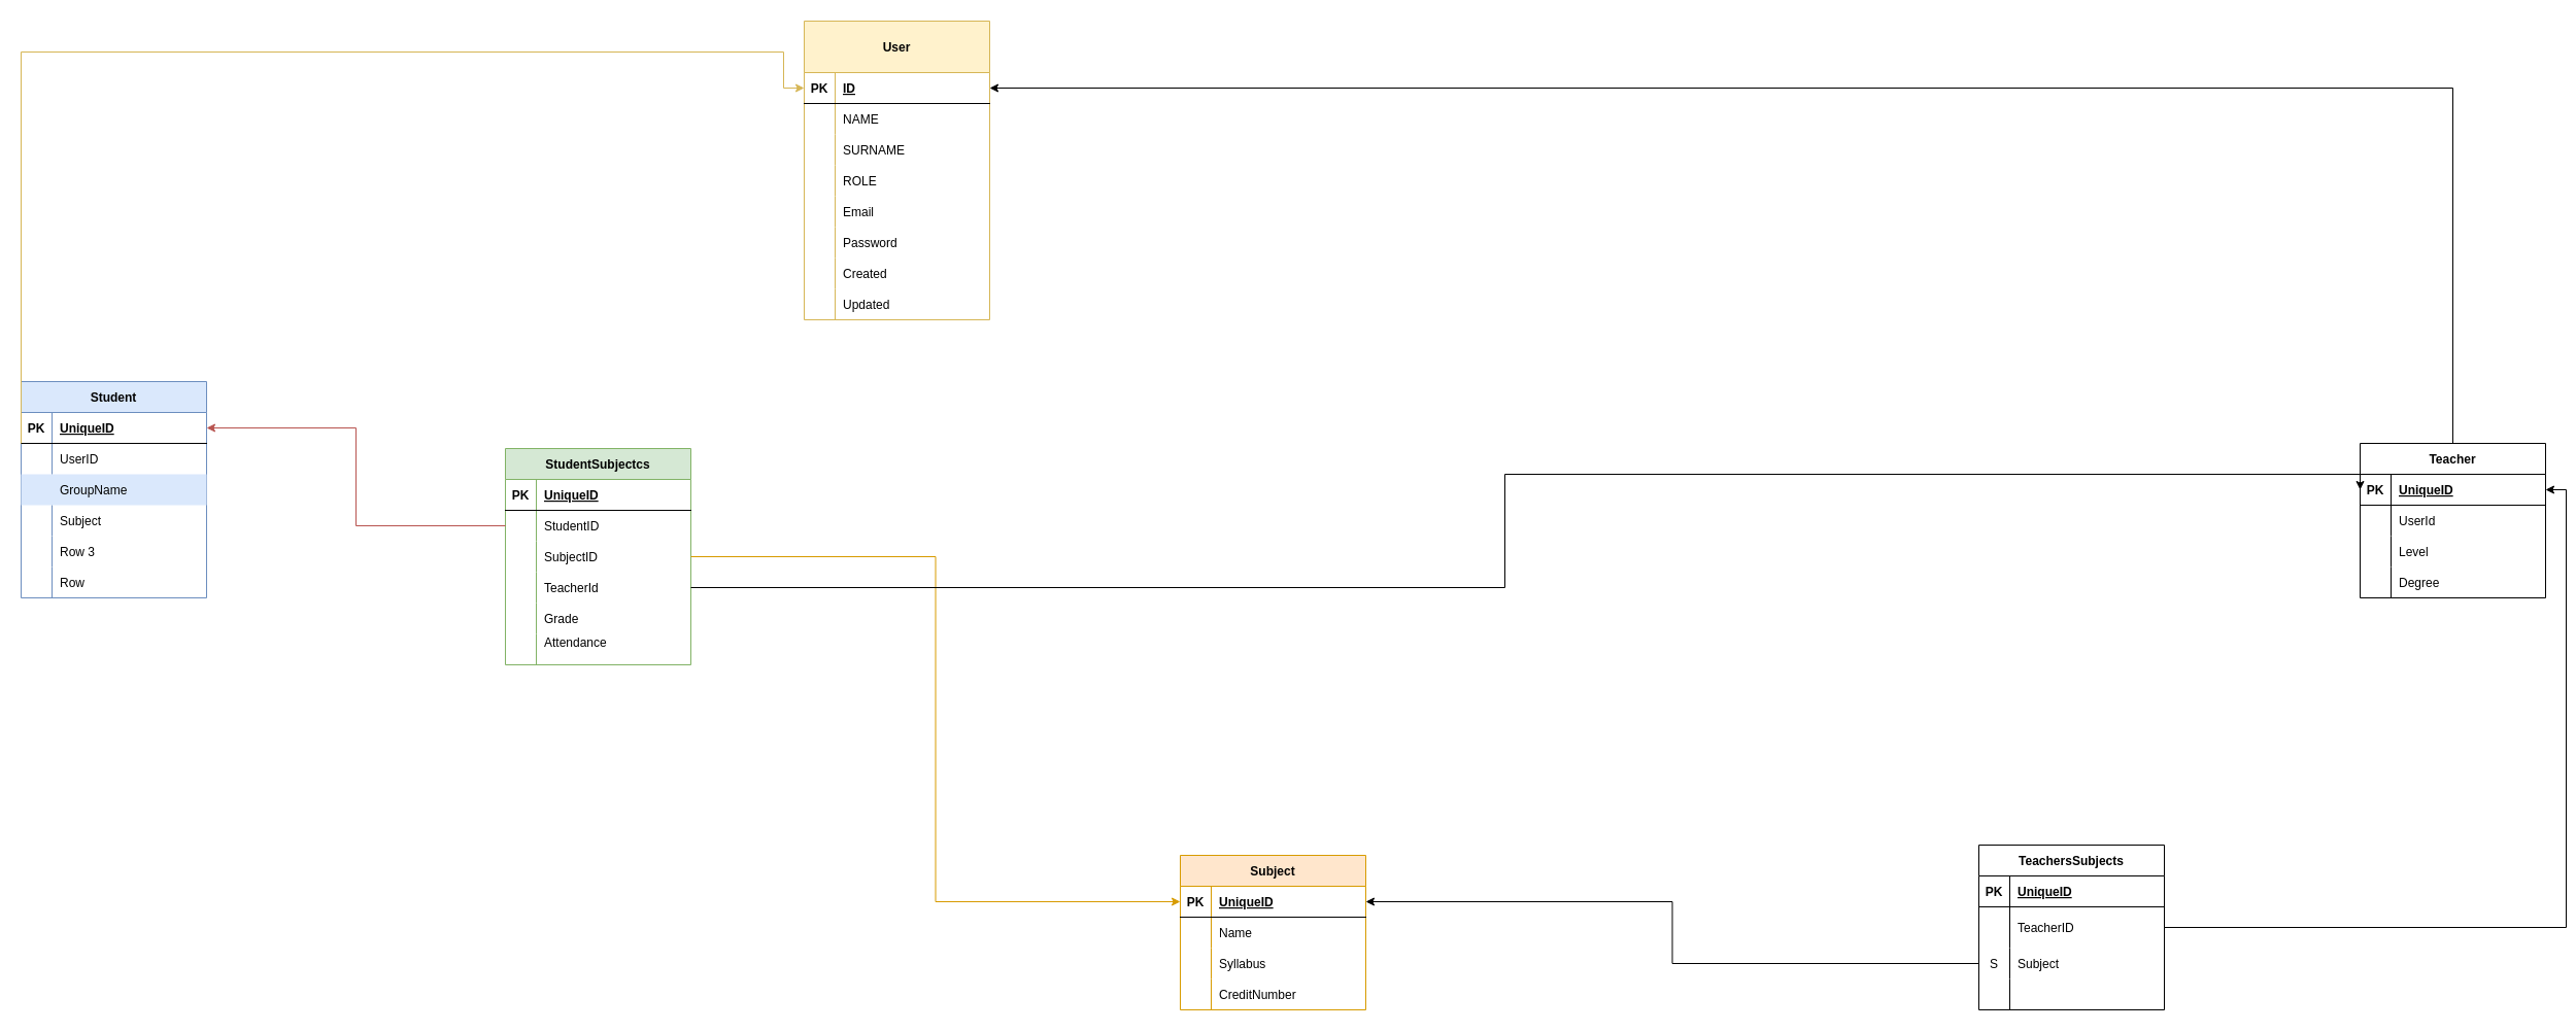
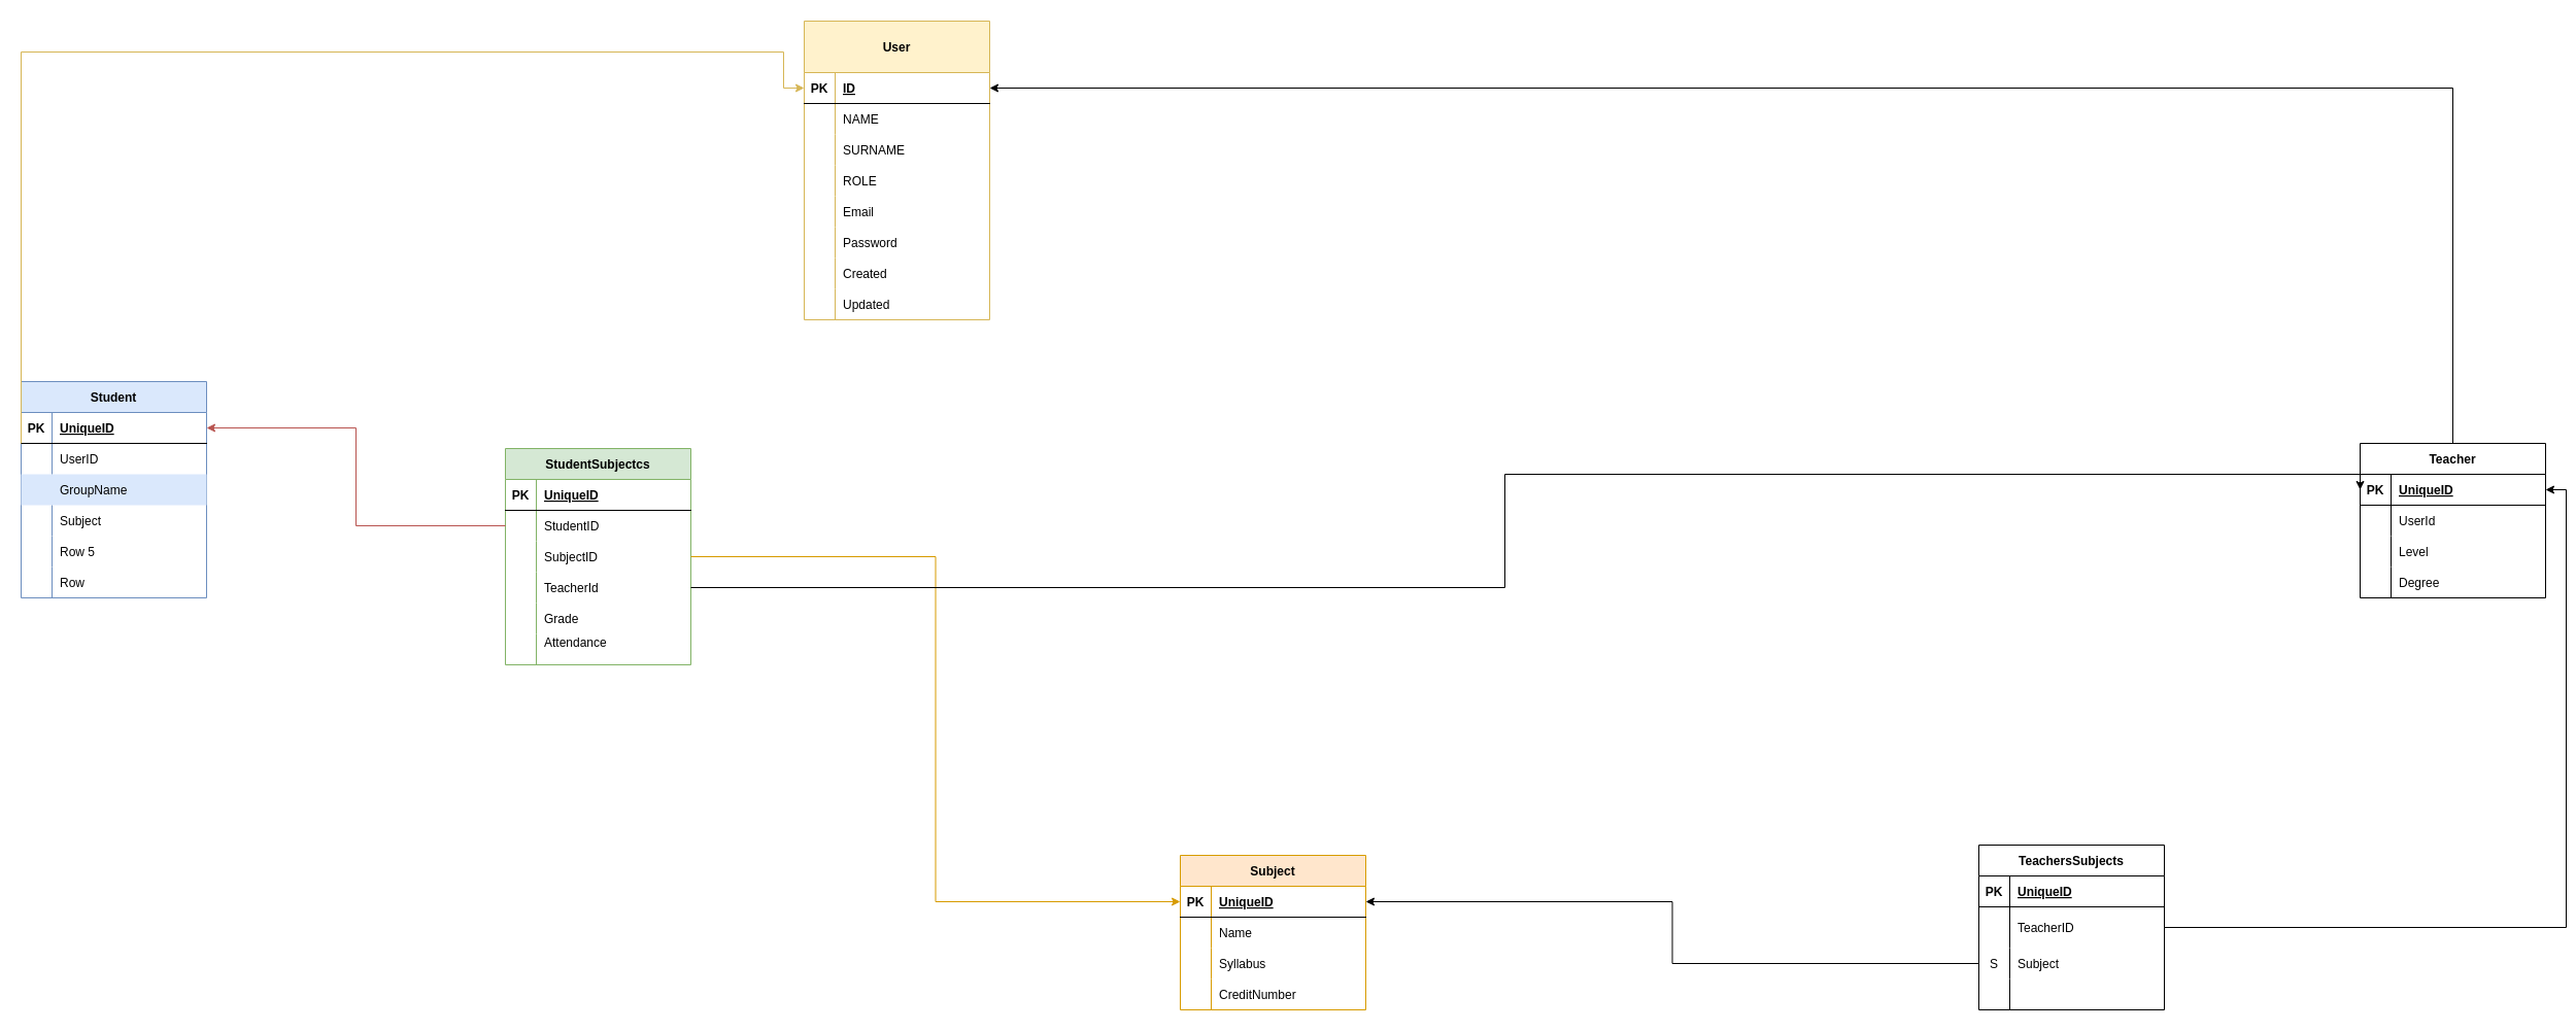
- <mxCell id="42" value="Row 3" style="shape=partialRectangle;connectable=0;fillColor=none;top=0;left=0;bottom=0;right=0;align=left;spacingLeft=6;overflow=hidden;" parent="40" vertex="1"><mxGeometry x="30" width="150" height="30" as="geometry"><mxRectangle width="150" height="30" as="alternateBounds" /></mxGeometry></mxCell>
+ <mxCell id="42" value="Row 5" style="shape=partialRectangle;connectable=0;fillColor=none;top=0;left=0;bottom=0;right=0;align=left;spacingLeft=6;overflow=hidden;" parent="40" vertex="1"><mxGeometry x="30" width="150" height="30" as="geometry"><mxRectangle width="150" height="30" as="alternateBounds" /></mxGeometry></mxCell>
